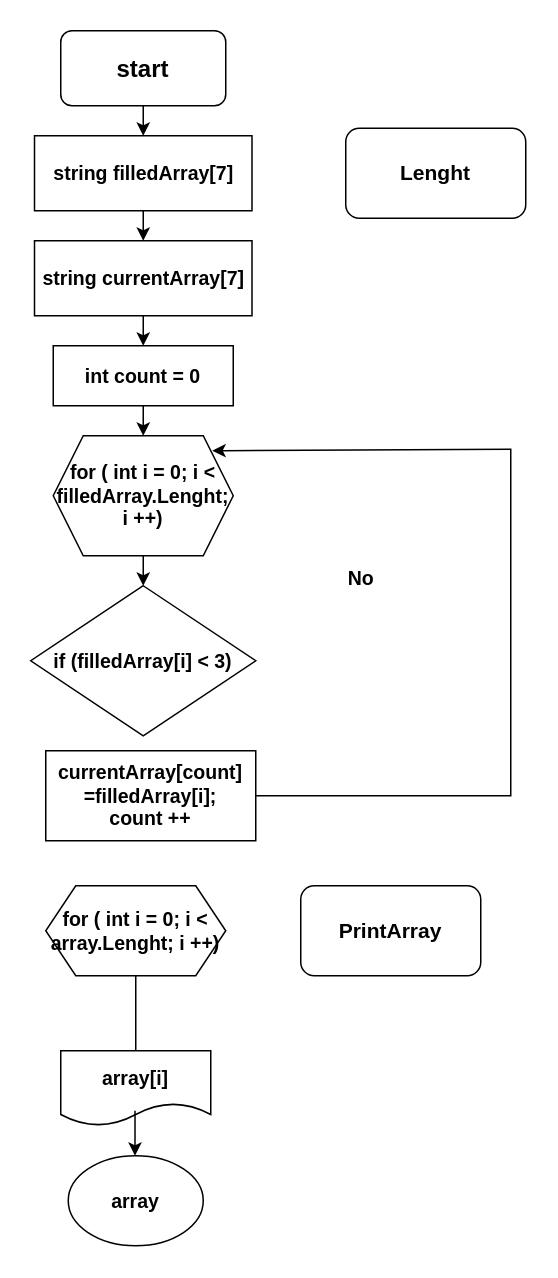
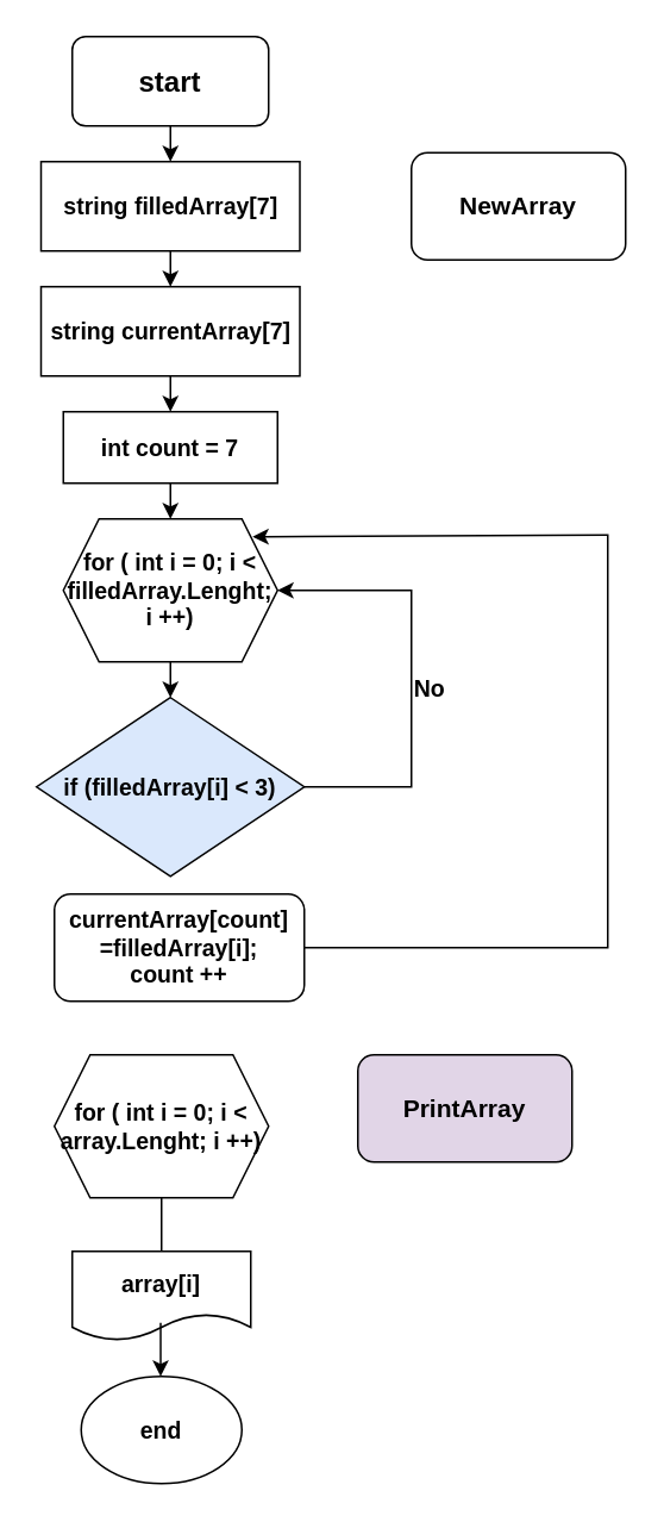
- <mxCell id="19" value="&lt;b&gt;&lt;font style=&quot;font-size: 14px;&quot;&gt;Lenght&lt;/font&gt;&lt;/b&gt;" style="rounded=1;whiteSpace=wrap;html=1;" vertex="1" parent="1"><mxGeometry x="230" y="85" width="120" height="60" as="geometry" /></mxCell>
+ <mxCell id="19" value="&lt;b&gt;&lt;font style=&quot;font-size: 14px;&quot;&gt;NewArray&lt;/font&gt;&lt;/b&gt;" style="rounded=1;whiteSpace=wrap;html=1;" vertex="1" parent="1"><mxGeometry x="230" y="85" width="120" height="60" as="geometry" /></mxCell>
- <mxCell id="9" value="&lt;b&gt;&lt;font style=&quot;font-size: 13px;&quot;&gt;int count = 0&lt;/font&gt;&lt;/b&gt;" style="rounded=0;whiteSpace=wrap;html=1;" vertex="1" parent="1"><mxGeometry x="35" y="230" width="120" height="40" as="geometry" /></mxCell>
+ <mxCell id="9" value="&lt;b&gt;&lt;font style=&quot;font-size: 13px;&quot;&gt;int count = 7&lt;/font&gt;&lt;/b&gt;" style="rounded=0;whiteSpace=wrap;html=1;" vertex="1" parent="1"><mxGeometry x="35" y="230" width="120" height="40" as="geometry" /></mxCell>
+ <mxCell id="13" value="" style="endArrow=classic;html=1;rounded=0;exitX=1;exitY=0.5;exitDx=0;exitDy=0;entryX=1;entryY=0.5;entryDx=0;entryDy=0;" edge="1" parent="1" source="12" target="11"><mxGeometry width="50" height="50" relative="1" as="geometry"><mxPoint x="220" y="430" as="sourcePoint" /><mxPoint x="160" y="330" as="targetPoint" /><Array as="points"><mxPoint x="230" y="440" /><mxPoint x="230" y="380" /><mxPoint x="230" y="330" /></Array></mxGeometry></mxCell>
- <mxCell id="12" value="&lt;b&gt;&lt;font style=&quot;font-size: 13px;&quot;&gt;if (filledArray[i] &amp;lt; 3)&lt;/font&gt;&lt;/b&gt;" style="rhombus;whiteSpace=wrap;html=1;" vertex="1" parent="1"><mxGeometry x="20" y="390" width="150" height="100" as="geometry" /></mxCell>
+ <mxCell id="12" value="&lt;b&gt;&lt;font style=&quot;font-size: 13px;&quot;&gt;if (filledArray[i] &amp;lt; 3)&lt;/font&gt;&lt;/b&gt;" style="rhombus;whiteSpace=wrap;html=1;fillColor=#dae8fc;" vertex="1" parent="1"><mxGeometry x="20" y="390" width="150" height="100" as="geometry" /></mxCell>
- <mxCell id="16" value="&lt;b style=&quot;border-color: var(--border-color);&quot;&gt;&lt;font style=&quot;border-color: var(--border-color); font-size: 13px;&quot;&gt;&lt;br&gt;currentArray[count] =&lt;b style=&quot;border-color: var(--border-color); font-size: 12px;&quot;&gt;&lt;font style=&quot;border-color: var(--border-color); font-size: 13px;&quot;&gt;filledArray[i];&lt;br&gt;&lt;/font&gt;&lt;/b&gt;count ++&lt;br&gt;&amp;nbsp;&lt;/font&gt;&lt;/b&gt;" style="rounded=0;whiteSpace=wrap;html=1;" vertex="1" parent="1"><mxGeometry x="30" y="500" width="140" height="60" as="geometry" /></mxCell>
+ <mxCell id="16" value="&lt;b style=&quot;border-color: var(--border-color);&quot;&gt;&lt;font style=&quot;border-color: var(--border-color); font-size: 13px;&quot;&gt;&lt;br&gt;currentArray[count] =&lt;b style=&quot;border-color: var(--border-color); font-size: 12px;&quot;&gt;&lt;font style=&quot;border-color: var(--border-color); font-size: 13px;&quot;&gt;filledArray[i];&lt;br&gt;&lt;/font&gt;&lt;/b&gt;count ++&lt;br&gt;&amp;nbsp;&lt;/font&gt;&lt;/b&gt;" style="whiteSpace=wrap;html=1;rounded=1;" vertex="1" parent="1"><mxGeometry x="30" y="500" width="140" height="60" as="geometry" /></mxCell>
- <mxCell id="18" value="&lt;b&gt;&lt;font style=&quot;font-size: 13px;&quot;&gt;for ( int i = 0; i &amp;lt; array.Lenght; i ++)&lt;/font&gt;&lt;/b&gt;" style="shape=hexagon;perimeter=hexagonPerimeter2;whiteSpace=wrap;html=1;fixedSize=1;" vertex="1" parent="1"><mxGeometry x="30" y="590" width="120" height="60" as="geometry" /></mxCell>
+ <mxCell id="18" value="&lt;b&gt;&lt;font style=&quot;font-size: 13px;&quot;&gt;for ( int i = 0; i &amp;lt; array.Lenght; i ++)&lt;/font&gt;&lt;/b&gt;" style="shape=hexagon;perimeter=hexagonPerimeter2;whiteSpace=wrap;html=1;fixedSize=1;" vertex="1" parent="1"><mxGeometry x="30" y="590" width="120" height="80" as="geometry" /></mxCell>
- <mxCell id="20" value="&lt;b&gt;&lt;font style=&quot;font-size: 14px;&quot;&gt;PrintArray&lt;/font&gt;&lt;/b&gt;" style="rounded=1;whiteSpace=wrap;html=1;" vertex="1" parent="1"><mxGeometry x="200" y="590" width="120" height="60" as="geometry" /></mxCell>
+ <mxCell id="20" value="&lt;b&gt;&lt;font style=&quot;font-size: 14px;&quot;&gt;PrintArray&lt;/font&gt;&lt;/b&gt;" style="rounded=1;whiteSpace=wrap;html=1;fillColor=#e1d5e7;" vertex="1" parent="1"><mxGeometry x="200" y="590" width="120" height="60" as="geometry" /></mxCell>
- <mxCell id="22" value="&lt;b&gt;&lt;font style=&quot;font-size: 13px;&quot;&gt;array&lt;/font&gt;&lt;/b&gt;" style="ellipse;whiteSpace=wrap;html=1;" vertex="1" parent="1"><mxGeometry x="45" y="770" width="90" height="60" as="geometry" /></mxCell>
+ <mxCell id="22" value="&lt;b&gt;&lt;font style=&quot;font-size: 13px;&quot;&gt;end&lt;/font&gt;&lt;/b&gt;" style="ellipse;whiteSpace=wrap;html=1;" vertex="1" parent="1"><mxGeometry x="45" y="770" width="90" height="60" as="geometry" /></mxCell>
